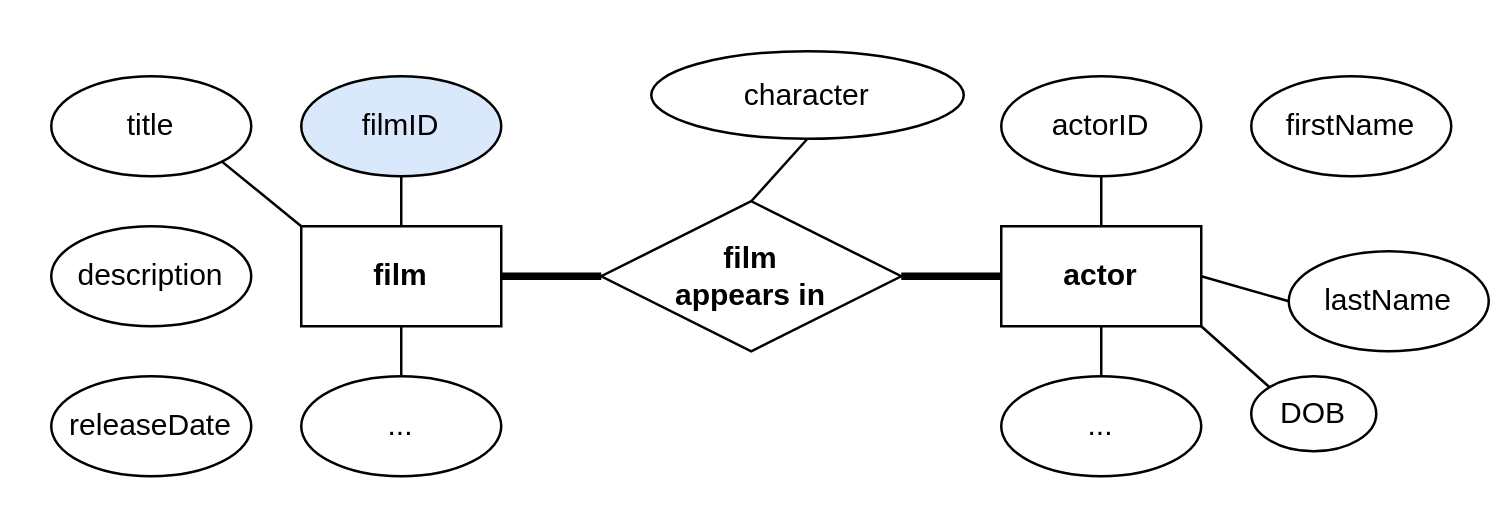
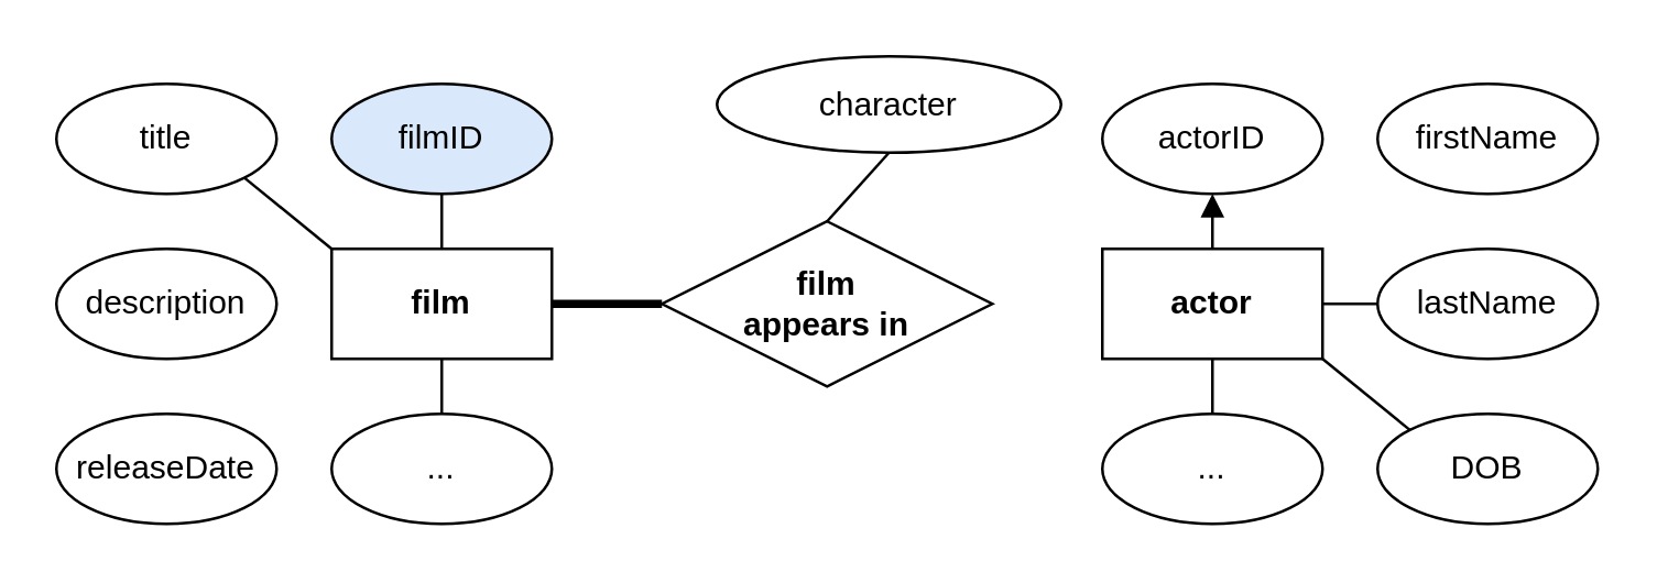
- <mxCell id="16" value="" style="endArrow=none;html=1;rounded=0;exitX=0.5;exitY=0;exitDx=0;exitDy=0;entryX=0.5;entryY=1;entryDx=0;entryDy=0;" edge="1" parent="1" source="3" target="10"><mxGeometry width="50" height="50" relative="1" as="geometry"><mxPoint x="490" y="100" as="sourcePoint" /><mxPoint x="521.716" y="74.142" as="targetPoint" /></mxGeometry></mxCell>
+ <mxCell id="16" value="" style="endArrow=block;html=1;rounded=0;exitX=0.5;exitY=0;exitDx=0;exitDy=0;entryX=0.5;entryY=1;entryDx=0;entryDy=0;" edge="1" parent="1" source="3" target="10"><mxGeometry width="50" height="50" relative="1" as="geometry"><mxPoint x="490" y="100" as="sourcePoint" /><mxPoint x="521.716" y="74.142" as="targetPoint" /></mxGeometry></mxCell>
- <mxCell id="20" value="" style="endArrow=none;html=1;rounded=0;exitX=0;exitY=0.5;exitDx=0;exitDy=0;entryX=1;entryY=0.5;entryDx=0;entryDy=0;strokeWidth=3;" edge="1" parent="1" source="3" target="5"><mxGeometry width="50" height="50" relative="1" as="geometry"><mxPoint x="250" y="120" as="sourcePoint" /><mxPoint x="210" y="120" as="targetPoint" /></mxGeometry></mxCell>
- <mxCell id="12" value="lastName" style="ellipse;whiteSpace=wrap;html=1;" vertex="1" parent="1"><mxGeometry x="515" y="100" width="80" height="40" as="geometry" /></mxCell>
+ <mxCell id="12" value="lastName" style="ellipse;whiteSpace=wrap;html=1;" vertex="1" parent="1"><mxGeometry x="500" y="90" width="80" height="40" as="geometry" /></mxCell>
- <mxCell id="13" value="DOB" style="ellipse;whiteSpace=wrap;html=1;" vertex="1" parent="1"><mxGeometry x="500" y="150" width="50" height="30" as="geometry" /></mxCell>
+ <mxCell id="13" value="DOB" style="ellipse;whiteSpace=wrap;html=1;" vertex="1" parent="1"><mxGeometry x="500" y="150" width="80" height="40" as="geometry" /></mxCell>
